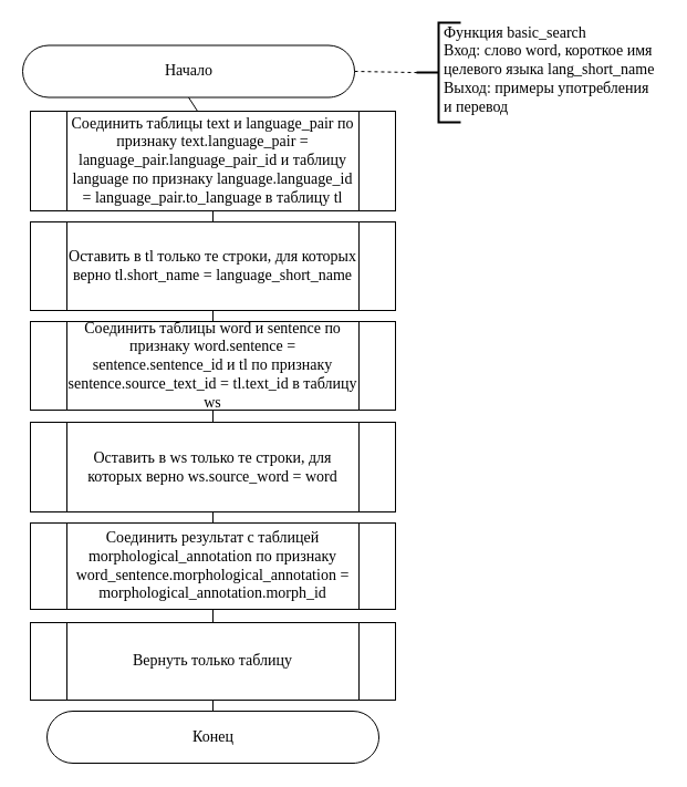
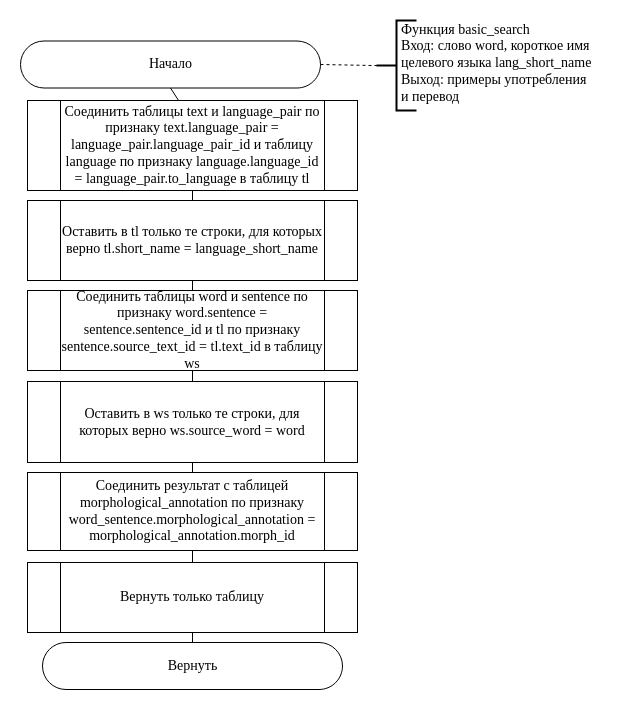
- <mxCell id="12" value="&lt;font face=&quot;Times New Roman&quot;&gt;&lt;span style=&quot;font-size: 14px;&quot;&gt;Конец&lt;/span&gt;&lt;/font&gt;" style="html=1;dashed=0;whitespace=wrap;shape=mxgraph.dfd.start" parent="1" vertex="1"><mxGeometry x="42" y="642" width="300" height="47" as="geometry" /></mxCell>
+ <mxCell id="12" value="&lt;font face=&quot;Times New Roman&quot;&gt;&lt;span style=&quot;font-size: 14px;&quot;&gt;Вернуть&lt;/span&gt;&lt;/font&gt;" style="html=1;dashed=0;whitespace=wrap;shape=mxgraph.dfd.start" parent="1" vertex="1"><mxGeometry x="42" y="642" width="300" height="47" as="geometry" /></mxCell>
